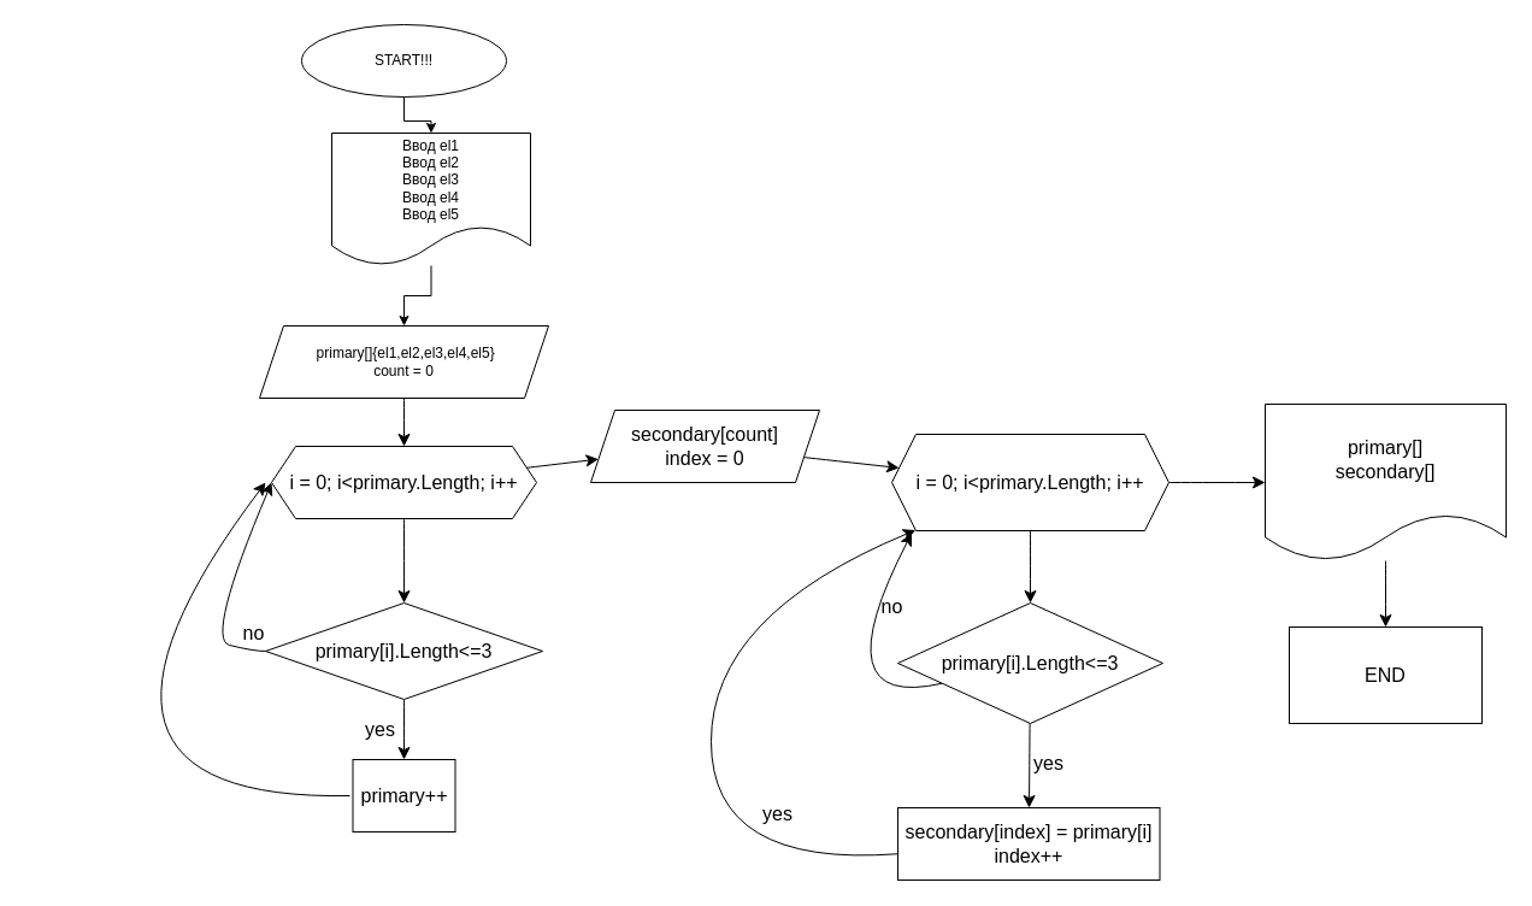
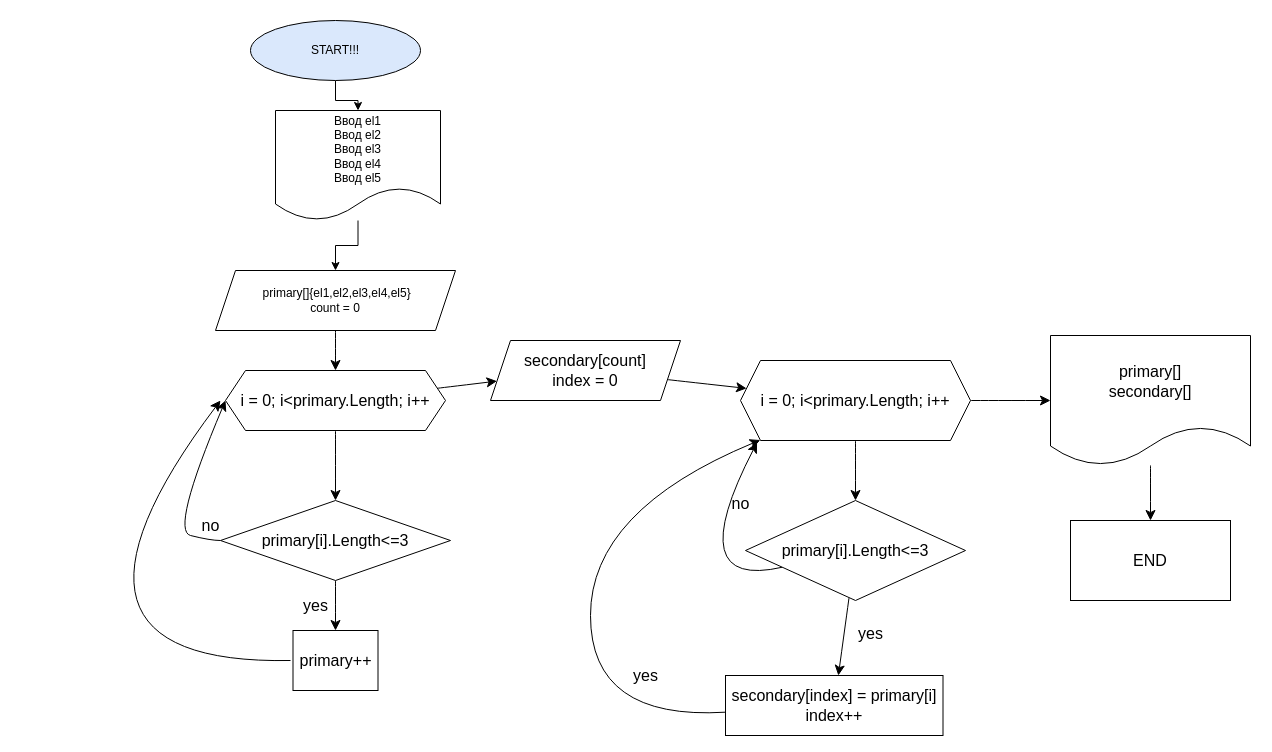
- <mxCell id="3" value="START!!!" style="ellipse;whiteSpace=wrap;html=1;" vertex="1" parent="1"><mxGeometry x="250" y="20" width="170" height="60" as="geometry" /></mxCell>
+ <mxCell id="3" value="START!!!" style="ellipse;whiteSpace=wrap;html=1;fillColor=#dae8fc;" vertex="1" parent="1"><mxGeometry x="250" y="20" width="170" height="60" as="geometry" /></mxCell>
- <mxCell id="28" value="secondary[index] = primary[i]&lt;br&gt;index++" style="whiteSpace=wrap;html=1;fontSize=16;" vertex="1" parent="1"><mxGeometry x="745" y="670" width="217.5" height="60" as="geometry" /></mxCell>
+ <mxCell id="28" value="secondary[index] = primary[i]&lt;br&gt;index++" style="whiteSpace=wrap;html=1;fontSize=16;" vertex="1" parent="1"><mxGeometry x="725" y="675" width="217.5" height="60" as="geometry" /></mxCell>
